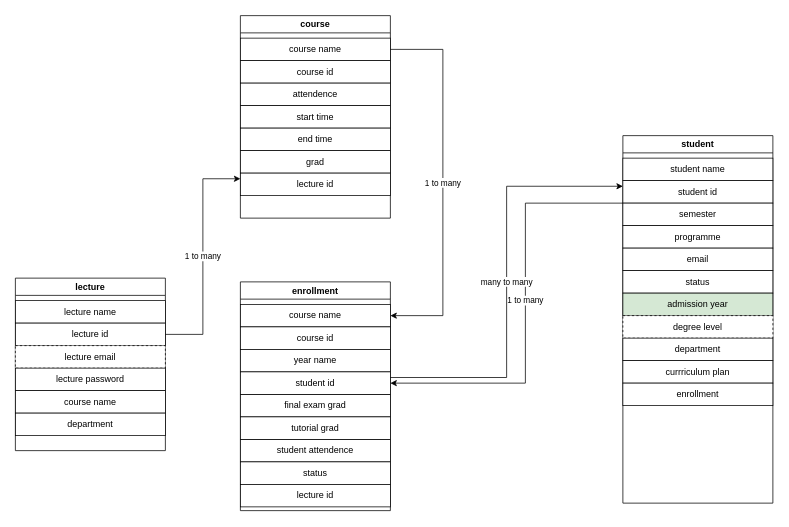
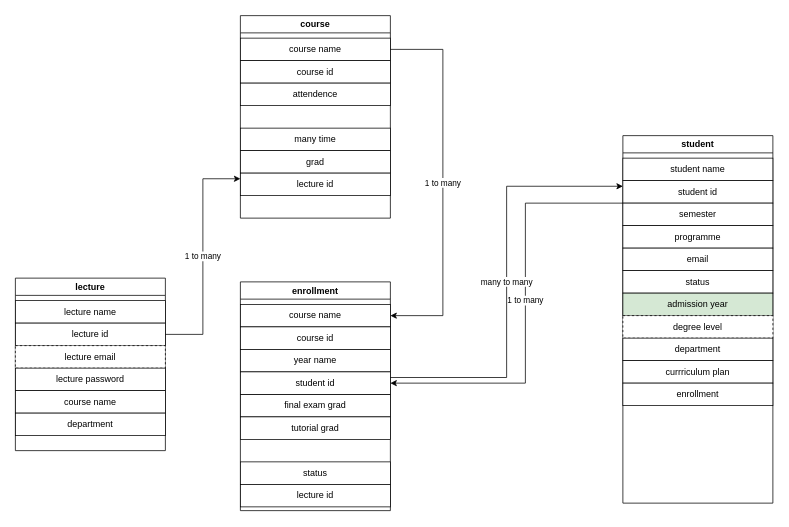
- <mxCell id="25" value="start time" style="rounded=0;whiteSpace=wrap;html=1;" vertex="1" parent="21"><mxGeometry y="120" width="200" height="30" as="geometry" /></mxCell>
- <mxCell id="26" value="end time" style="rounded=0;whiteSpace=wrap;html=1;" vertex="1" parent="21"><mxGeometry y="150" width="200" height="30" as="geometry" /></mxCell>
+ <mxCell id="26" value="many time" style="rounded=0;whiteSpace=wrap;html=1;" vertex="1" parent="21"><mxGeometry y="150" width="200" height="30" as="geometry" /></mxCell>
- <mxCell id="34" value="student attendence" style="rounded=0;whiteSpace=wrap;html=1;" vertex="1" parent="29"><mxGeometry y="210" width="200" height="30" as="geometry" /></mxCell>
